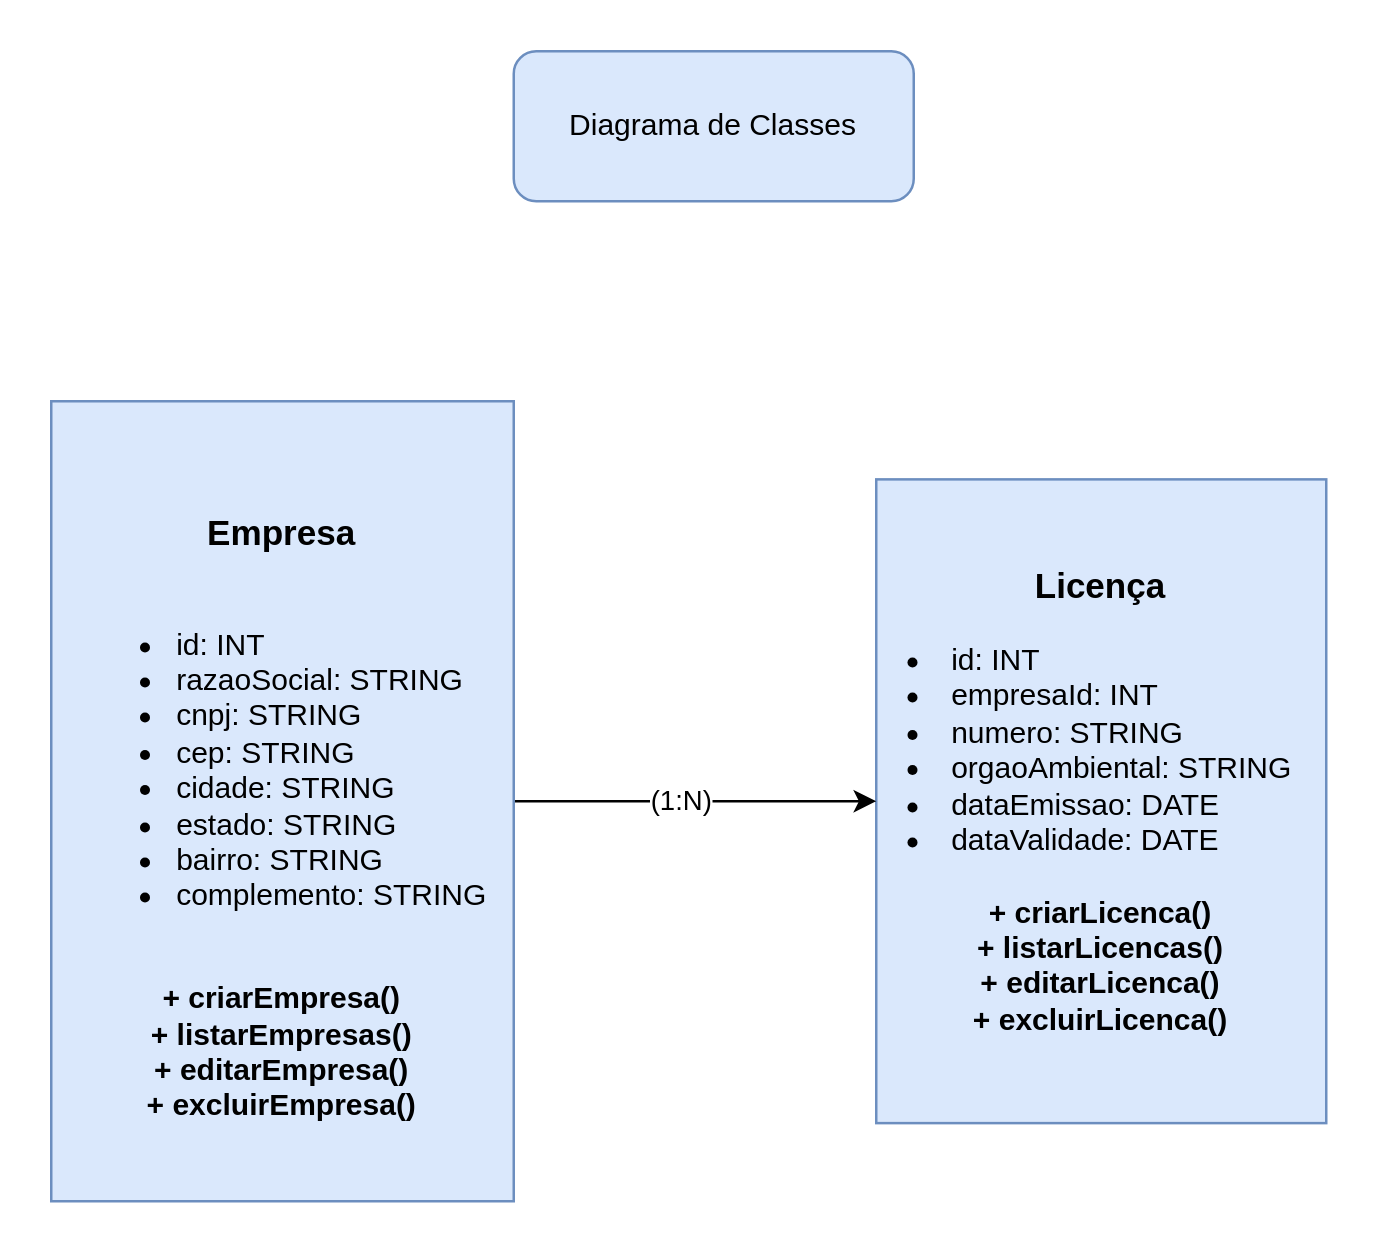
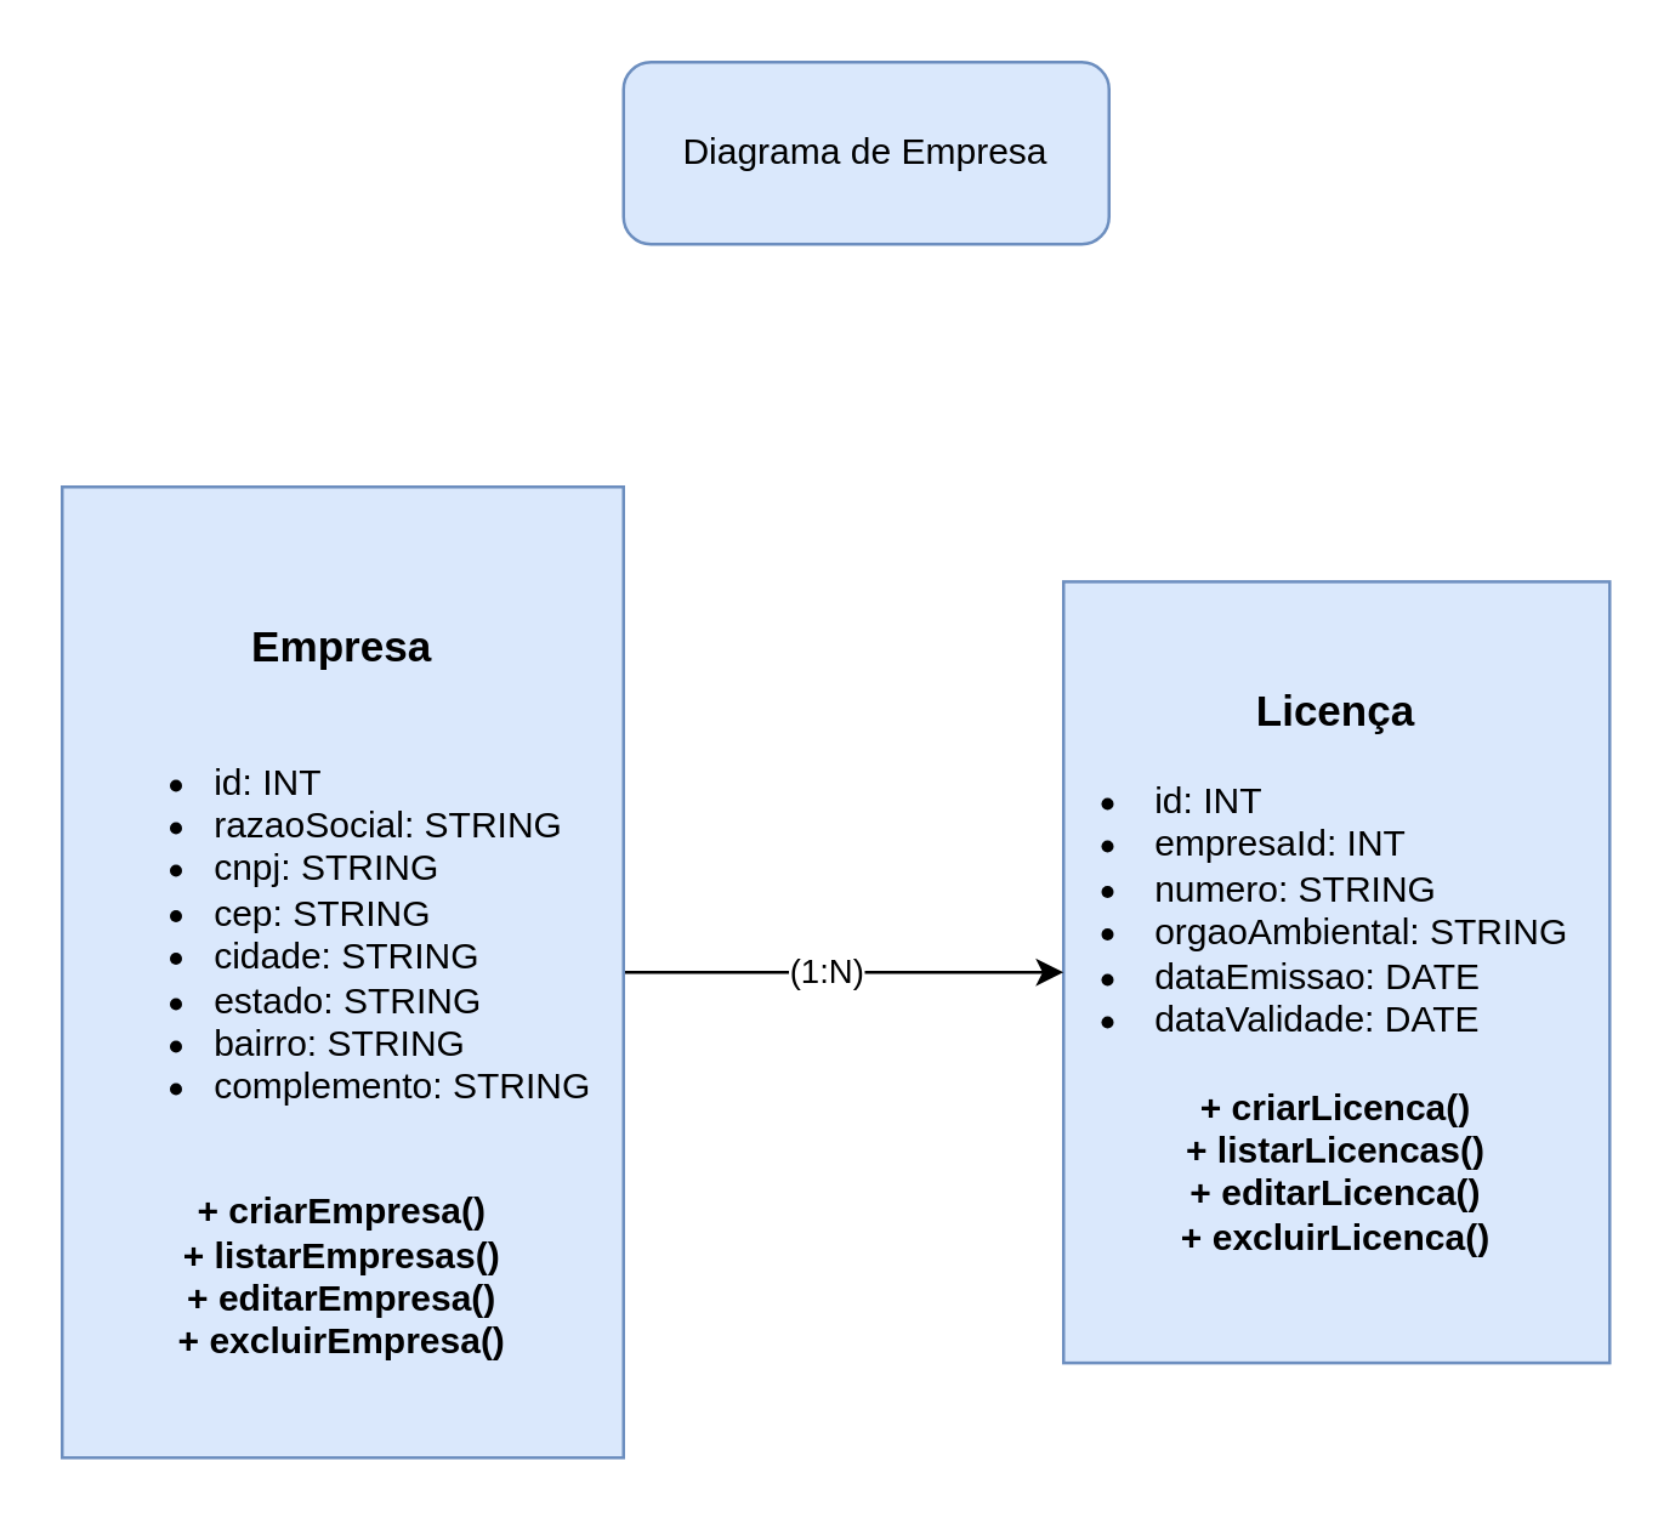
- <mxCell id="6" value="&lt;span style=&quot;color: rgb(0, 0, 0);&quot;&gt;Diagrama de Classes&lt;/span&gt;" style="rounded=1;whiteSpace=wrap;html=1;fillColor=#dae8fc;strokeColor=#6c8ebf;" parent="1" vertex="1"><mxGeometry x="205" y="20" width="160" height="60" as="geometry" /></mxCell>
+ <mxCell id="6" value="&lt;span style=&quot;color: rgb(0, 0, 0);&quot;&gt;Diagrama de Empresa&lt;/span&gt;" style="rounded=1;whiteSpace=wrap;html=1;fillColor=#dae8fc;strokeColor=#6c8ebf;" parent="1" vertex="1"><mxGeometry x="205" y="20" width="160" height="60" as="geometry" /></mxCell>
